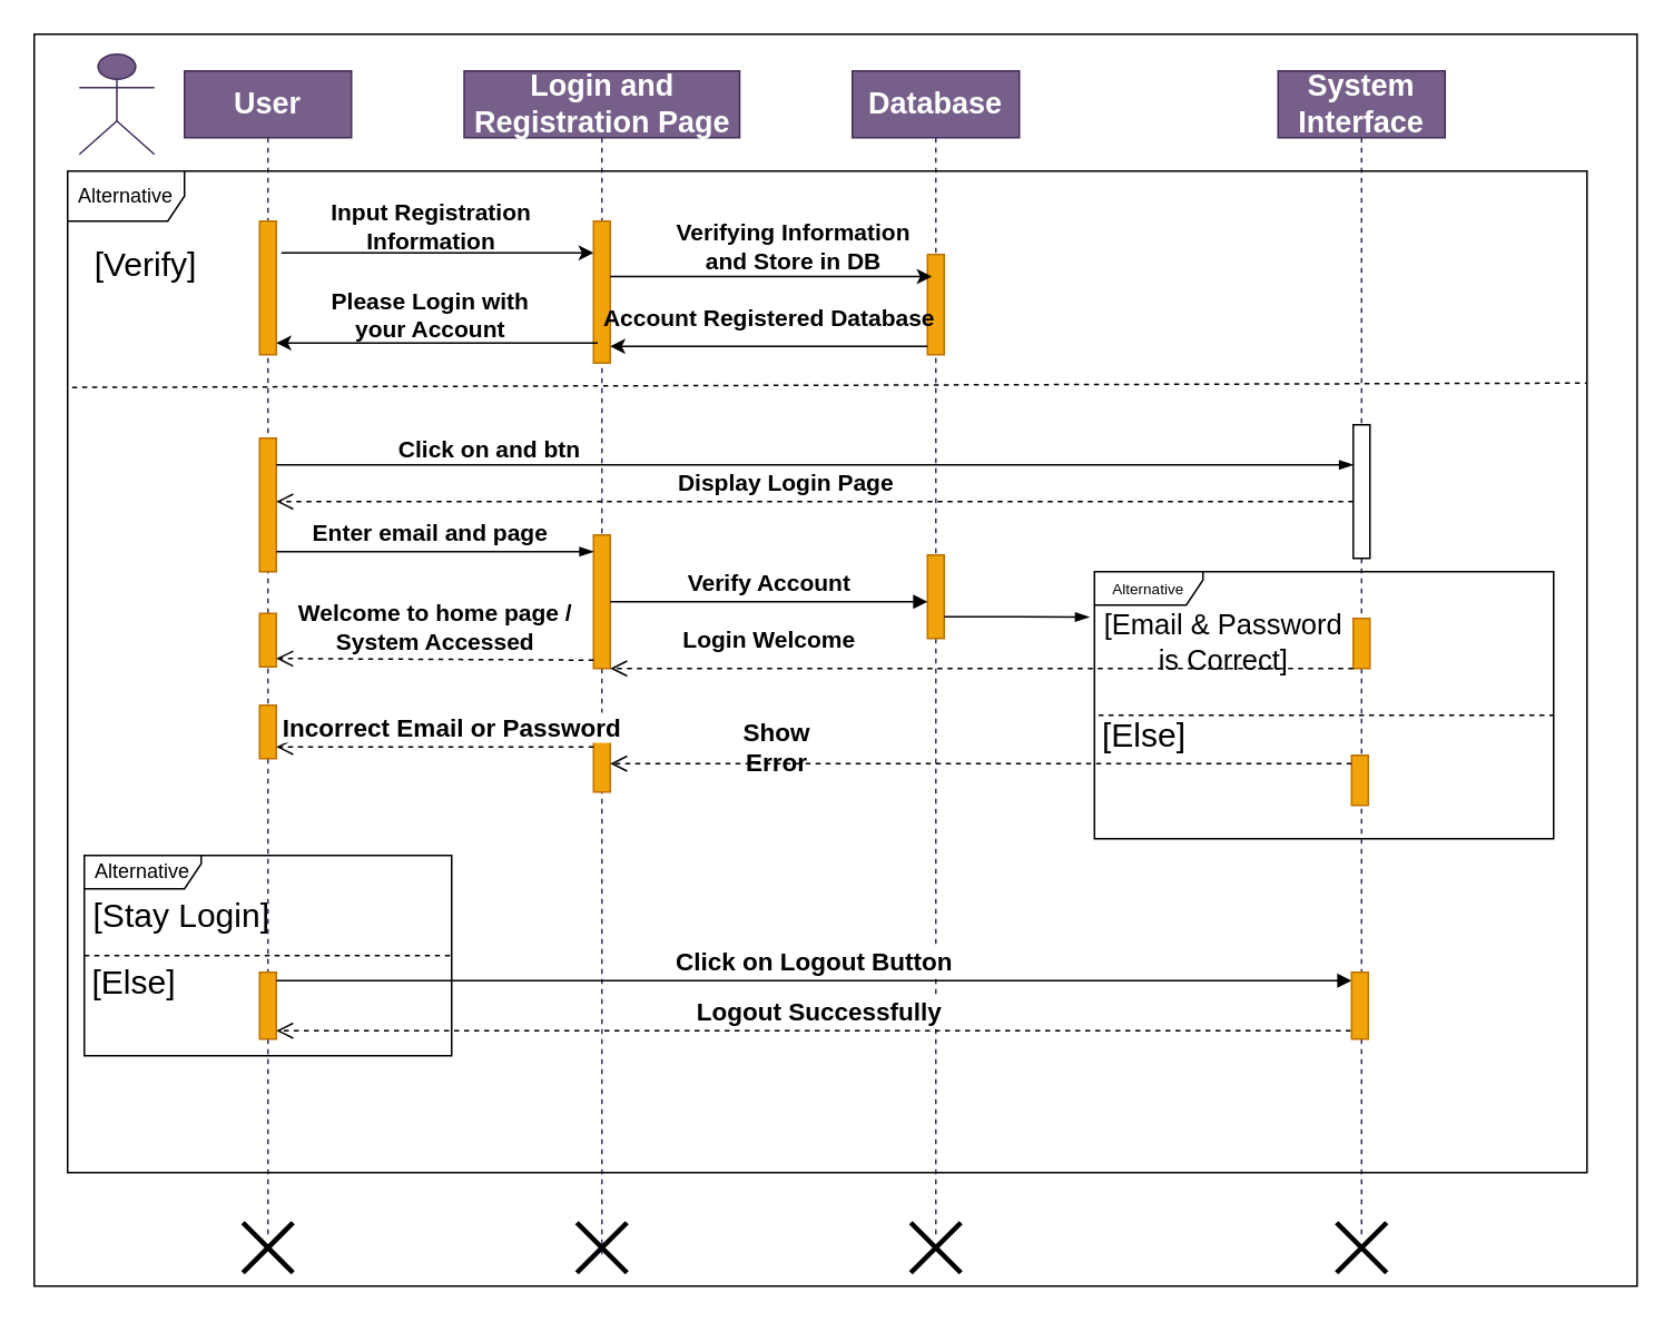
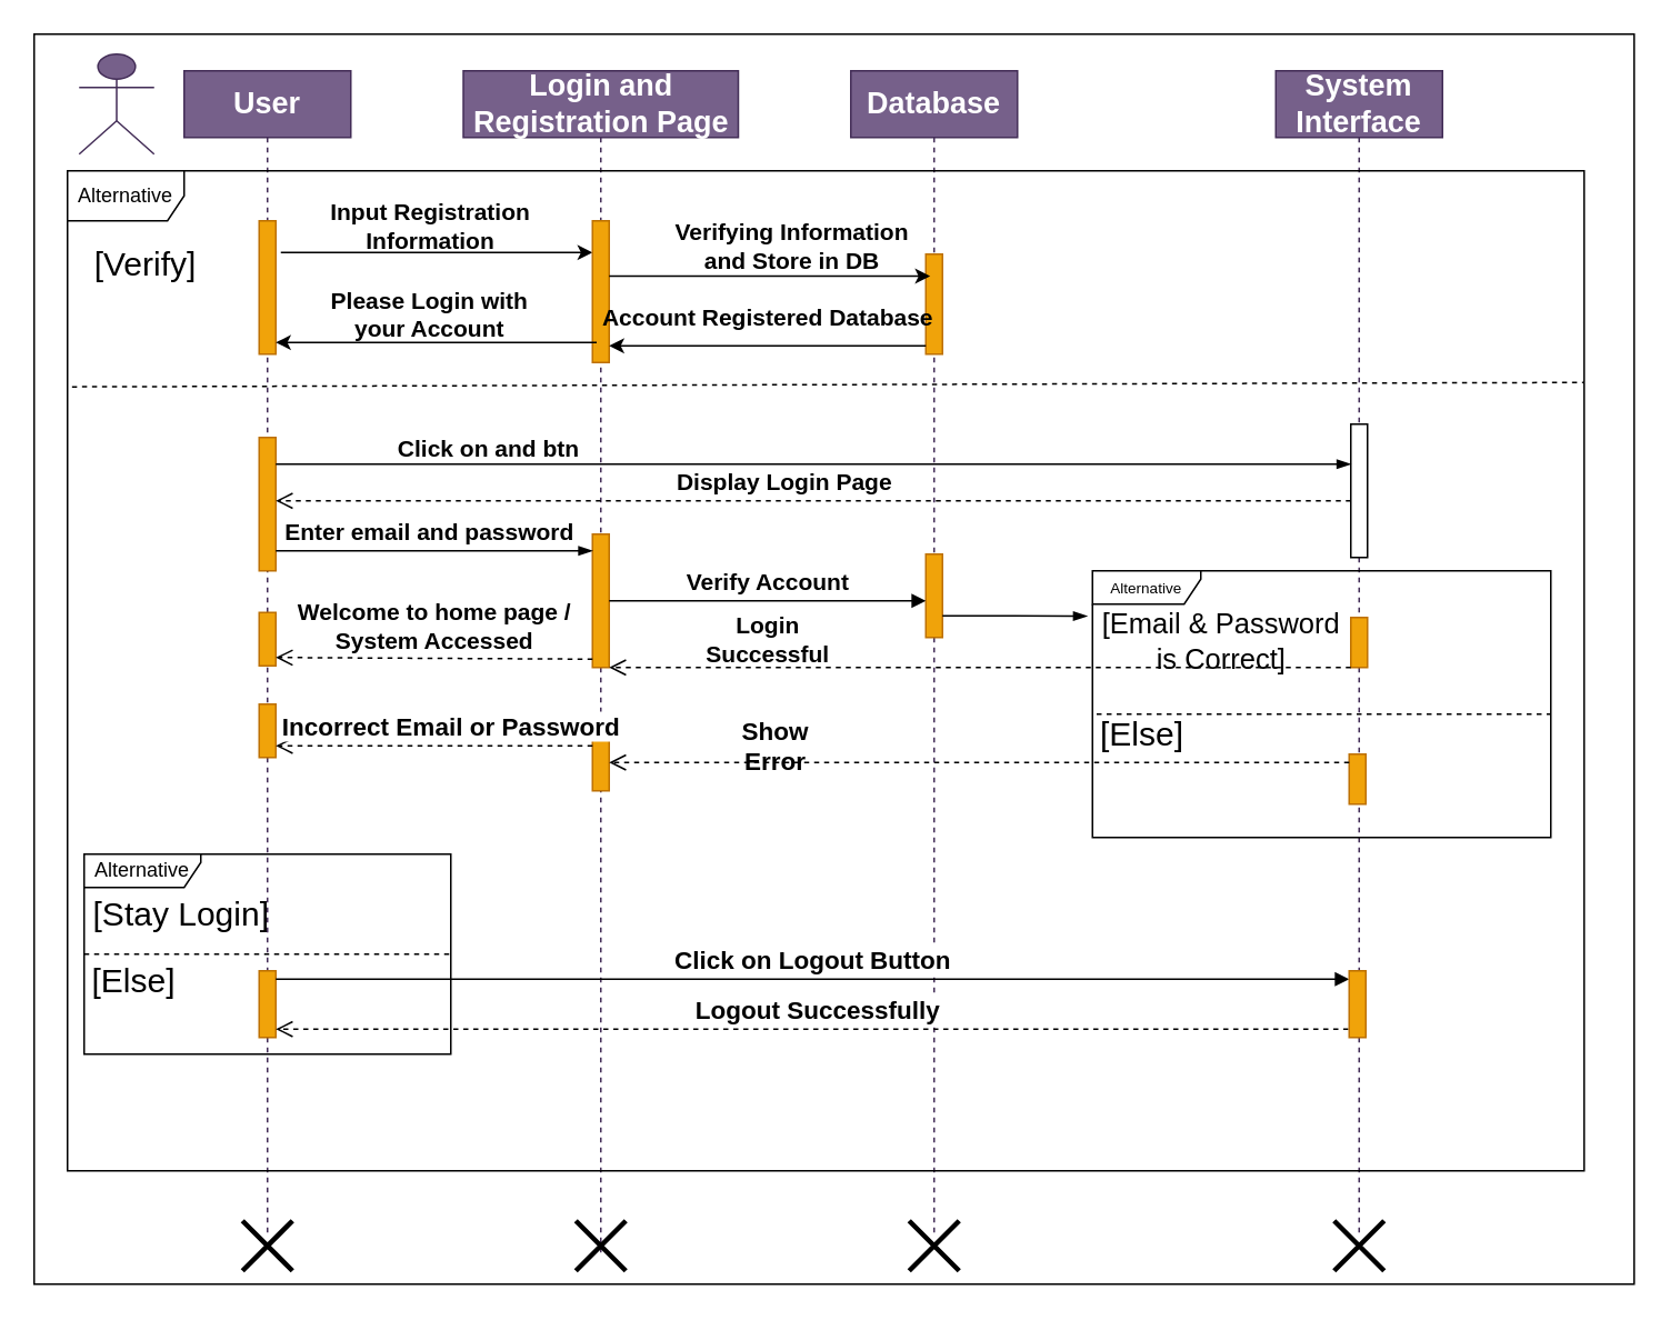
- <mxCell id="29" value="Enter email and page" style="text;html=1;strokeColor=none;fillColor=none;align=center;verticalAlign=middle;whiteSpace=wrap;rounded=0;fontSize=14;fontStyle=1" parent="1" vertex="1"><mxGeometry x="166.25" y="304" width="182.5" height="30" as="geometry" /></mxCell>
+ <mxCell id="29" value="Enter email and password" style="text;html=1;strokeColor=none;fillColor=none;align=center;verticalAlign=middle;whiteSpace=wrap;rounded=0;fontSize=14;fontStyle=1" parent="1" vertex="1"><mxGeometry x="166.25" y="304" width="182.5" height="30" as="geometry" /></mxCell>
- <mxCell id="40" value="Login Welcome" style="text;html=1;strokeColor=none;fillColor=none;align=center;verticalAlign=middle;whiteSpace=wrap;rounded=0;fontSize=14;fontStyle=1" parent="1" vertex="1"><mxGeometry x="402.5" y="368" width="115" height="30" as="geometry" /></mxCell>
+ <mxCell id="40" value="Login Successful" style="text;html=1;strokeColor=none;fillColor=none;align=center;verticalAlign=middle;whiteSpace=wrap;rounded=0;fontSize=14;fontStyle=1" parent="1" vertex="1"><mxGeometry x="402.5" y="368" width="115" height="30" as="geometry" /></mxCell>
